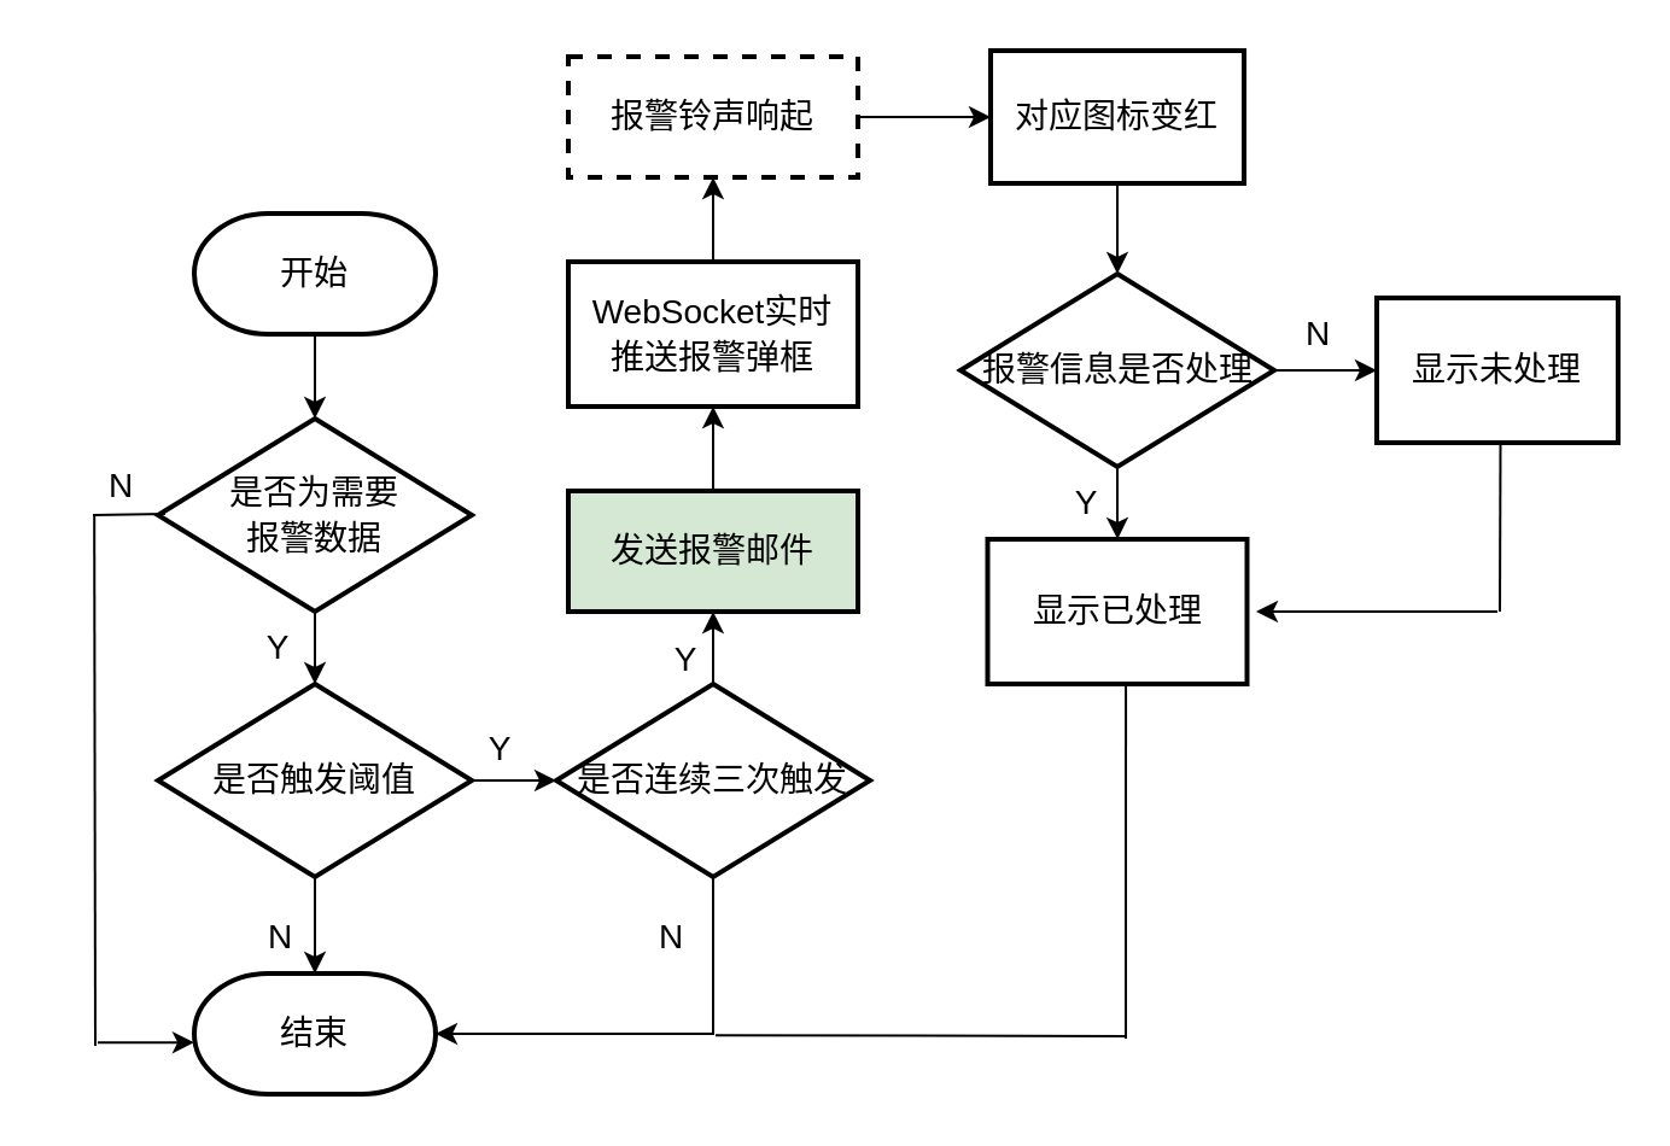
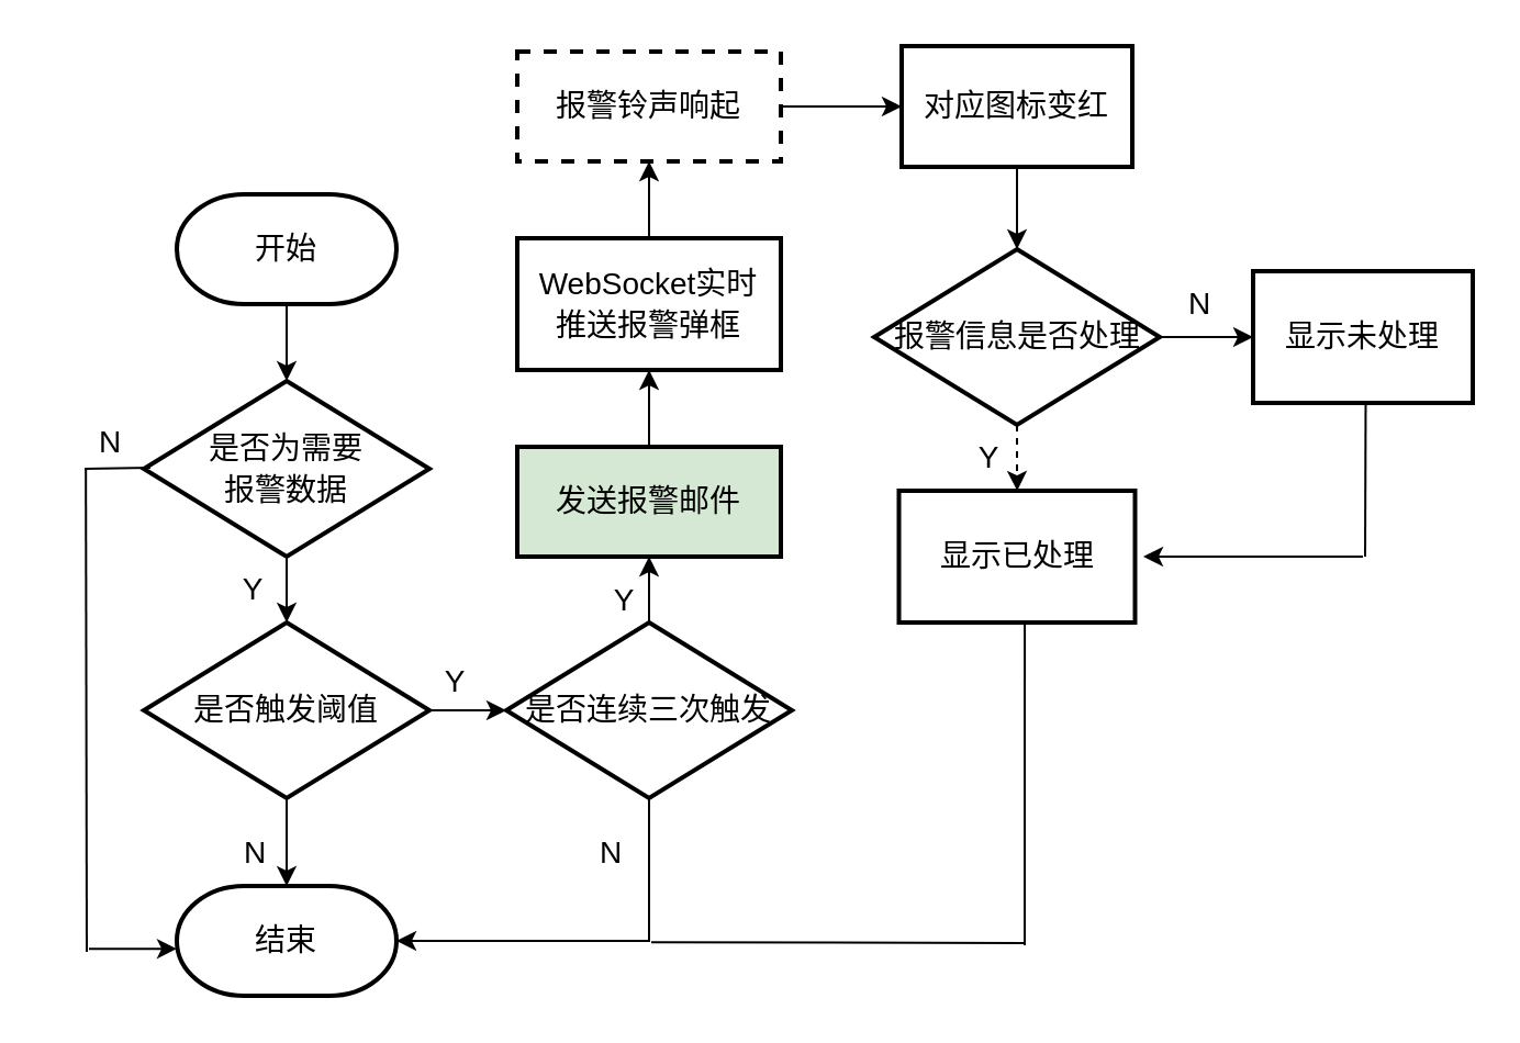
- <mxCell id="24" value="" style="edgeStyle=orthogonalEdgeStyle;rounded=0;orthogonalLoop=1;jettySize=auto;html=1;" parent="1" source="26" target="27" edge="1"><mxGeometry relative="1" as="geometry" /></mxCell>
+ <mxCell id="24" value="" style="edgeStyle=orthogonalEdgeStyle;rounded=0;orthogonalLoop=1;jettySize=auto;html=1;dashed=1;" parent="1" source="26" target="27" edge="1"><mxGeometry relative="1" as="geometry" /></mxCell>
